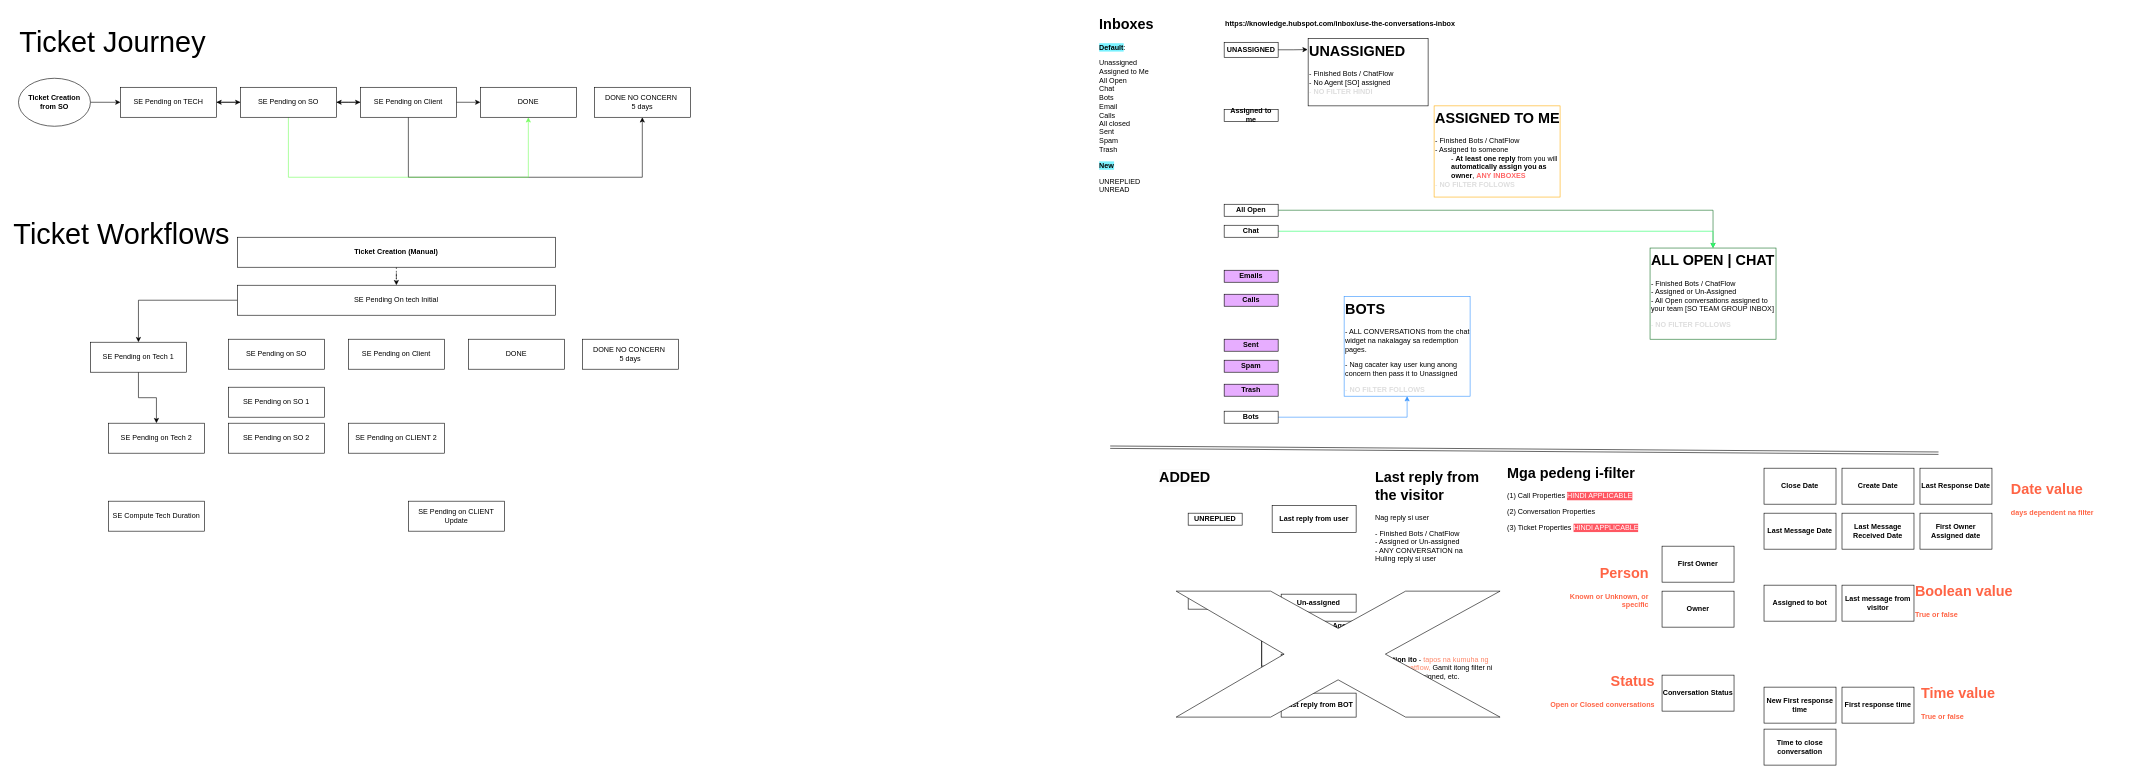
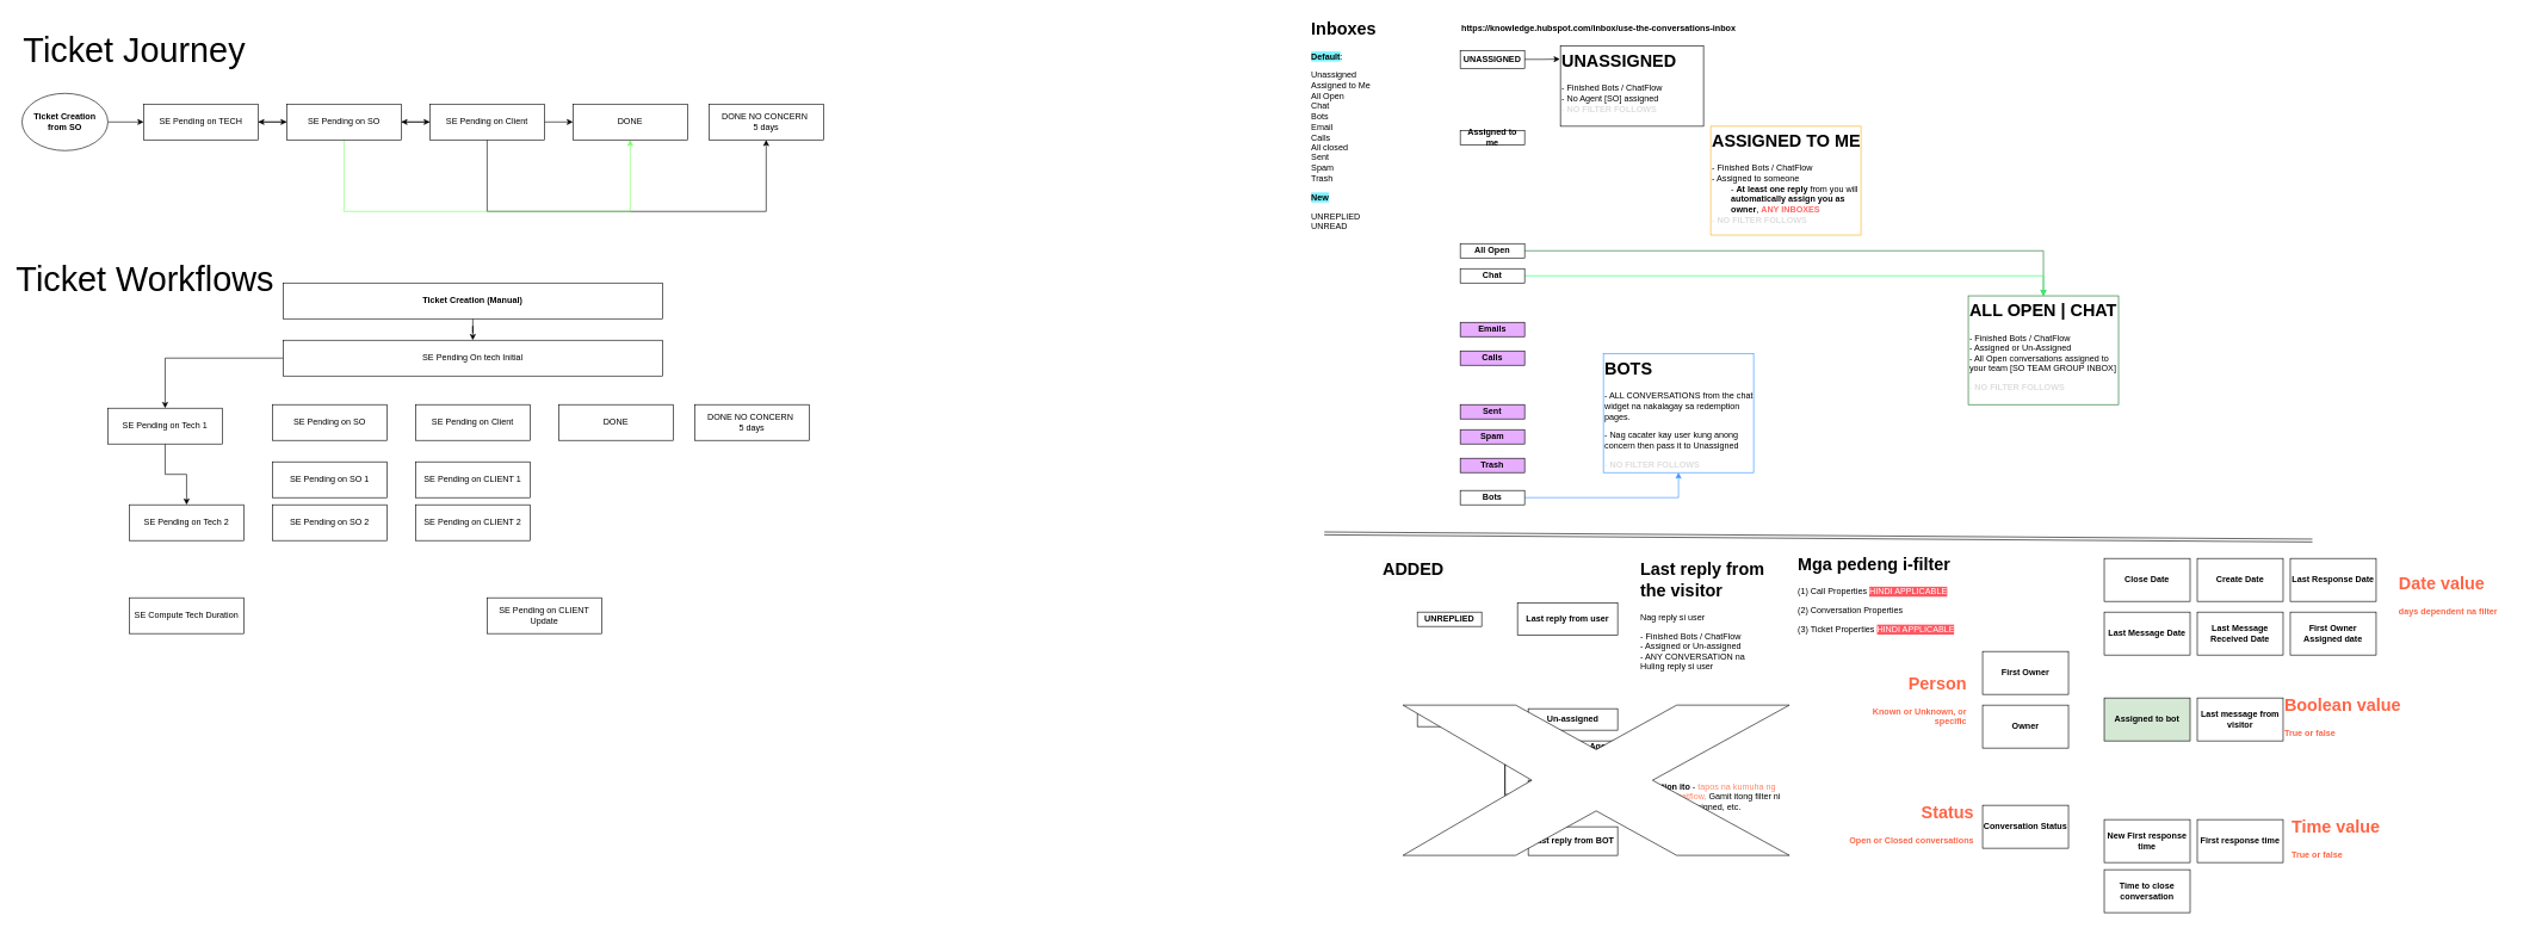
- <mxCell id="37" value="&lt;h1 style=&quot;margin-top: 0px;&quot;&gt;UNASSIGNED&lt;/h1&gt;&lt;p&gt;- Finished Bots / ChatFlow&lt;br&gt;- No Agent [SO] assigned&lt;br&gt;&lt;font color=&quot;#dedede&quot;&gt;- &lt;b&gt;NO FILTER HINDI&lt;/b&gt;&lt;/font&gt;&lt;/p&gt;&lt;p&gt;&lt;br&gt;&lt;/p&gt;" style="text;html=1;whiteSpace=wrap;overflow=hidden;rounded=0;strokeColor=#000000;" parent="1" vertex="1"><mxGeometry x="2180" y="64" width="200" height="112" as="geometry" /></mxCell>
+ <mxCell id="37" value="&lt;h1 style=&quot;margin-top: 0px;&quot;&gt;UNASSIGNED&lt;/h1&gt;&lt;p&gt;- Finished Bots / ChatFlow&lt;br&gt;- No Agent [SO] assigned&lt;br&gt;&lt;font color=&quot;#dedede&quot;&gt;- &lt;b&gt;NO FILTER FOLLOWS&lt;/b&gt;&lt;/font&gt;&lt;/p&gt;&lt;p&gt;&lt;br&gt;&lt;/p&gt;" style="text;html=1;whiteSpace=wrap;overflow=hidden;rounded=0;strokeColor=#000000;" parent="1" vertex="1"><mxGeometry x="2180" y="64" width="200" height="112" as="geometry" /></mxCell>
- <mxCell id="24" style="edgeStyle=orthogonalEdgeStyle;rounded=0;orthogonalLoop=1;jettySize=auto;html=1;dashed=1;" parent="1" source="25" target="23" edge="1"><mxGeometry relative="1" as="geometry" /></mxCell>
+ <mxCell id="24" style="edgeStyle=orthogonalEdgeStyle;rounded=0;orthogonalLoop=1;jettySize=auto;html=1;" parent="1" source="25" target="23" edge="1"><mxGeometry relative="1" as="geometry" /></mxCell>
+ <mxCell id="32" value="SE Pending on CLIENT 1" style="rounded=0;whiteSpace=wrap;html=1;" parent="1" vertex="1"><mxGeometry x="580" y="645" width="160" height="50" as="geometry" /></mxCell>
- <mxCell id="57" value="Assigned to bot" style="rounded=0;whiteSpace=wrap;html=1;fontStyle=1" parent="1" vertex="1"><mxGeometry x="2940" y="975" width="120" height="60" as="geometry" /></mxCell>
+ <mxCell id="57" value="Assigned to bot" style="rounded=0;whiteSpace=wrap;html=1;fontStyle=1;fillColor=#d5e8d4;" parent="1" vertex="1"><mxGeometry x="2940" y="975" width="120" height="60" as="geometry" /></mxCell>
